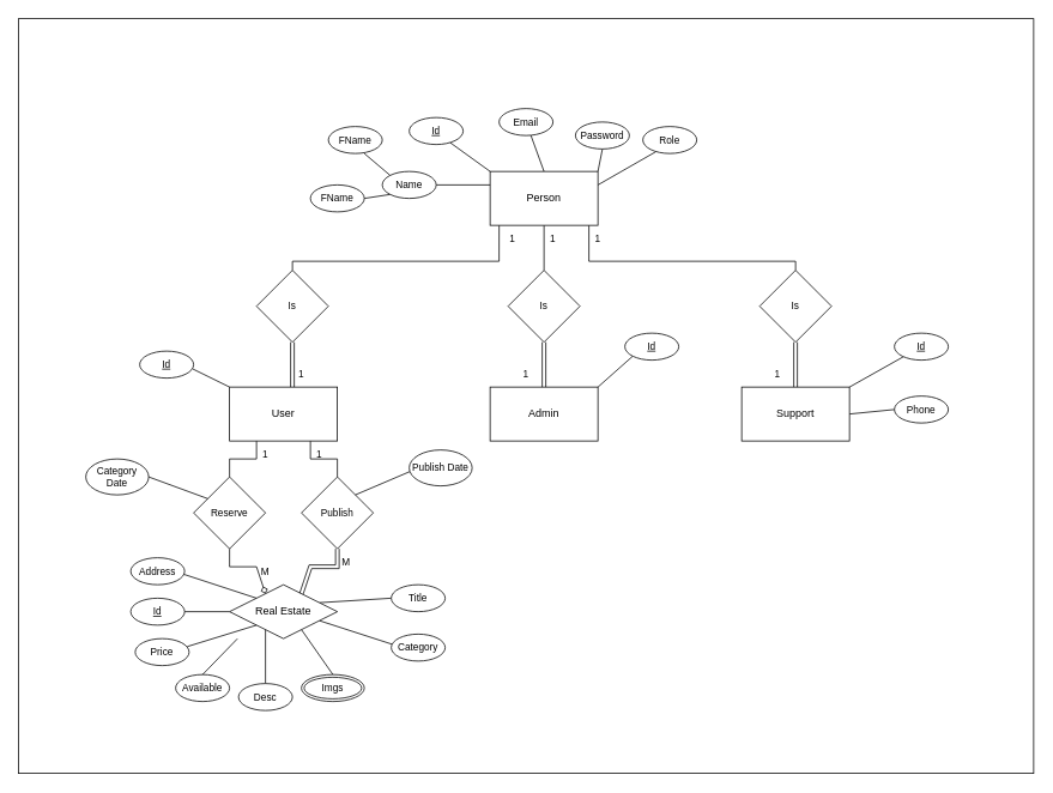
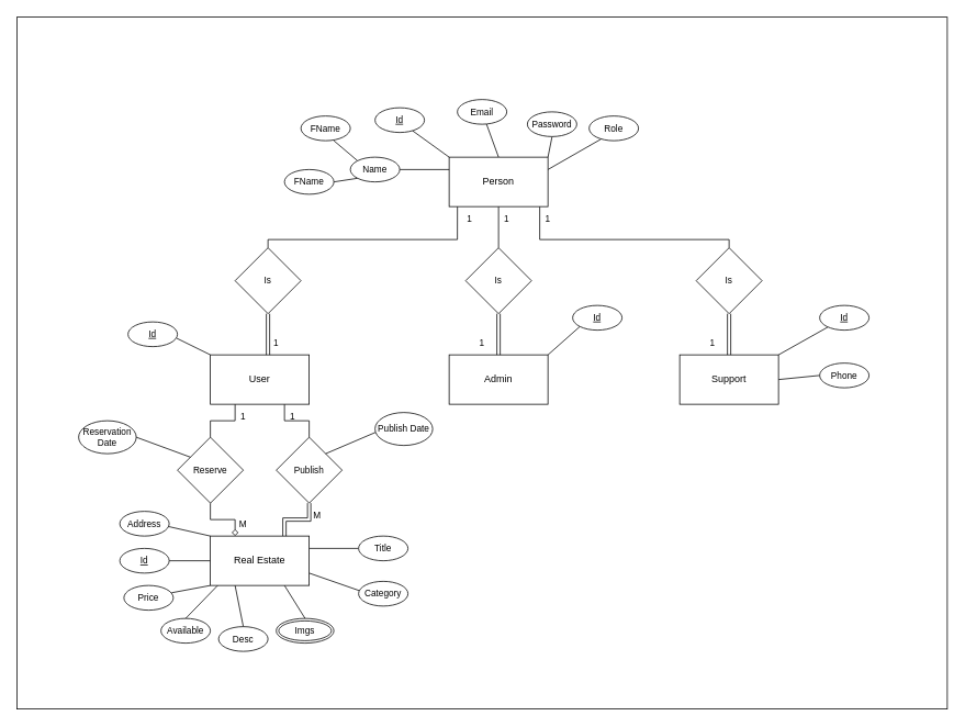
- <mxCell id="48" value="Category Date" style="ellipse;whiteSpace=wrap;html=1;fontFamily=Helvetica;fontSize=11;fontColor=default;" vertex="1" parent="1"><mxGeometry x="95" y="510" width="70" height="40" as="geometry" /></mxCell>
+ <mxCell id="48" value="Reservation Date" style="ellipse;whiteSpace=wrap;html=1;fontFamily=Helvetica;fontSize=11;fontColor=default;" vertex="1" parent="1"><mxGeometry x="95" y="510" width="70" height="40" as="geometry" /></mxCell>
- <mxCell id="23" value="Real Estate" style="rhombus;whiteSpace=wrap;html=1;" vertex="1" parent="1"><mxGeometry x="255" y="650" width="120" height="60" as="geometry" /></mxCell>
+ <mxCell id="23" value="Real Estate" style="rounded=0;whiteSpace=wrap;html=1;" vertex="1" parent="1"><mxGeometry x="255" y="650" width="120" height="60" as="geometry" /></mxCell>
